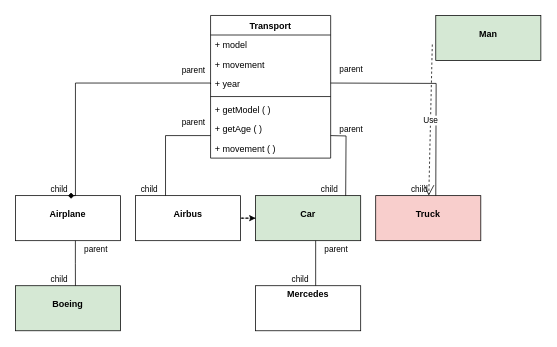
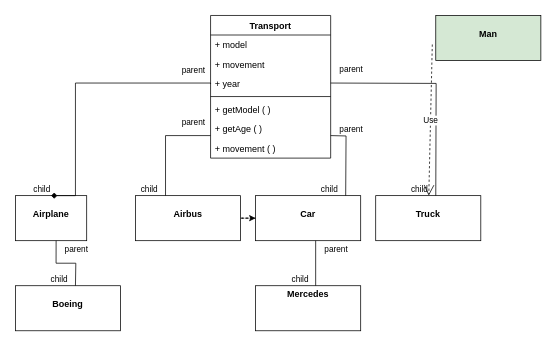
- <mxCell id="10" value="&lt;p style=&quot;margin:0px;margin-top:4px;text-align:center;&quot;&gt;&lt;br&gt;&lt;b&gt;Airplane&lt;/b&gt;&lt;/p&gt;&lt;p style=&quot;margin:0px;margin-top:4px;text-align:center;&quot;&gt;&lt;b&gt;&lt;br&gt;&lt;/b&gt;&lt;/p&gt;" style="verticalAlign=top;align=left;overflow=fill;fontSize=12;fontFamily=Helvetica;html=1;" vertex="1" parent="1"><mxGeometry x="20" y="260" width="140" height="60" as="geometry" /></mxCell>
+ <mxCell id="10" value="&lt;p style=&quot;margin:0px;margin-top:4px;text-align:center;&quot;&gt;&lt;br&gt;&lt;b&gt;Airplane&lt;/b&gt;&lt;/p&gt;&lt;p style=&quot;margin:0px;margin-top:4px;text-align:center;&quot;&gt;&lt;b&gt;&lt;br&gt;&lt;/b&gt;&lt;/p&gt;" style="verticalAlign=top;align=left;overflow=fill;fontSize=12;fontFamily=Helvetica;html=1;" vertex="1" parent="1"><mxGeometry x="20" y="260" width="95" height="60" as="geometry" /></mxCell>
- <mxCell id="13" value="&lt;p style=&quot;margin:0px;margin-top:4px;text-align:center;&quot;&gt;&lt;br&gt;&lt;b&gt;Car&lt;/b&gt;&lt;/p&gt;&lt;p style=&quot;margin:0px;margin-top:4px;text-align:center;&quot;&gt;&lt;b&gt;&lt;br&gt;&lt;/b&gt;&lt;/p&gt;" style="verticalAlign=top;align=left;overflow=fill;fontSize=12;fontFamily=Helvetica;html=1;fillColor=#d5e8d4;" vertex="1" parent="1"><mxGeometry x="340" y="260" width="140" height="60" as="geometry" /></mxCell>
+ <mxCell id="13" value="&lt;p style=&quot;margin:0px;margin-top:4px;text-align:center;&quot;&gt;&lt;br&gt;&lt;b&gt;Car&lt;/b&gt;&lt;/p&gt;&lt;p style=&quot;margin:0px;margin-top:4px;text-align:center;&quot;&gt;&lt;b&gt;&lt;br&gt;&lt;/b&gt;&lt;/p&gt;" style="verticalAlign=top;align=left;overflow=fill;fontSize=12;fontFamily=Helvetica;html=1;" vertex="1" parent="1"><mxGeometry x="340" y="260" width="140" height="60" as="geometry" /></mxCell>
- <mxCell id="14" value="&lt;p style=&quot;margin:0px;margin-top:4px;text-align:center;&quot;&gt;&lt;br&gt;&lt;b&gt;Truck&lt;/b&gt;&lt;/p&gt;&lt;p style=&quot;margin:0px;margin-top:4px;text-align:center;&quot;&gt;&lt;b&gt;&lt;br&gt;&lt;/b&gt;&lt;/p&gt;&lt;p style=&quot;margin:0px;margin-top:4px;text-align:center;&quot;&gt;&lt;b&gt;&lt;br&gt;&lt;/b&gt;&lt;/p&gt;" style="verticalAlign=top;align=left;overflow=fill;fontSize=12;fontFamily=Helvetica;html=1;fillColor=#f8cecc;" vertex="1" parent="1"><mxGeometry x="500" y="260" width="140" height="60" as="geometry" /></mxCell>
+ <mxCell id="14" value="&lt;p style=&quot;margin:0px;margin-top:4px;text-align:center;&quot;&gt;&lt;br&gt;&lt;b&gt;Truck&lt;/b&gt;&lt;/p&gt;&lt;p style=&quot;margin:0px;margin-top:4px;text-align:center;&quot;&gt;&lt;b&gt;&lt;br&gt;&lt;/b&gt;&lt;/p&gt;&lt;p style=&quot;margin:0px;margin-top:4px;text-align:center;&quot;&gt;&lt;b&gt;&lt;br&gt;&lt;/b&gt;&lt;/p&gt;" style="verticalAlign=top;align=left;overflow=fill;fontSize=12;fontFamily=Helvetica;html=1;" vertex="1" parent="1"><mxGeometry x="500" y="260" width="140" height="60" as="geometry" /></mxCell>
- <mxCell id="15" value="&lt;p style=&quot;margin:0px;margin-top:4px;text-align:center;&quot;&gt;&lt;br&gt;&lt;b&gt;Boeing&lt;/b&gt;&lt;/p&gt;&lt;p style=&quot;margin:0px;margin-top:4px;text-align:center;&quot;&gt;&lt;b&gt;&lt;br&gt;&lt;/b&gt;&lt;/p&gt;" style="verticalAlign=top;align=left;overflow=fill;fontSize=12;fontFamily=Helvetica;html=1;fillColor=#d5e8d4;" vertex="1" parent="1"><mxGeometry x="20" y="380" width="140" height="60" as="geometry" /></mxCell>
+ <mxCell id="15" value="&lt;p style=&quot;margin:0px;margin-top:4px;text-align:center;&quot;&gt;&lt;br&gt;&lt;b&gt;Boeing&lt;/b&gt;&lt;/p&gt;&lt;p style=&quot;margin:0px;margin-top:4px;text-align:center;&quot;&gt;&lt;b&gt;&lt;br&gt;&lt;/b&gt;&lt;/p&gt;" style="verticalAlign=top;align=left;overflow=fill;fontSize=12;fontFamily=Helvetica;html=1;" vertex="1" parent="1"><mxGeometry x="20" y="380" width="140" height="60" as="geometry" /></mxCell>
